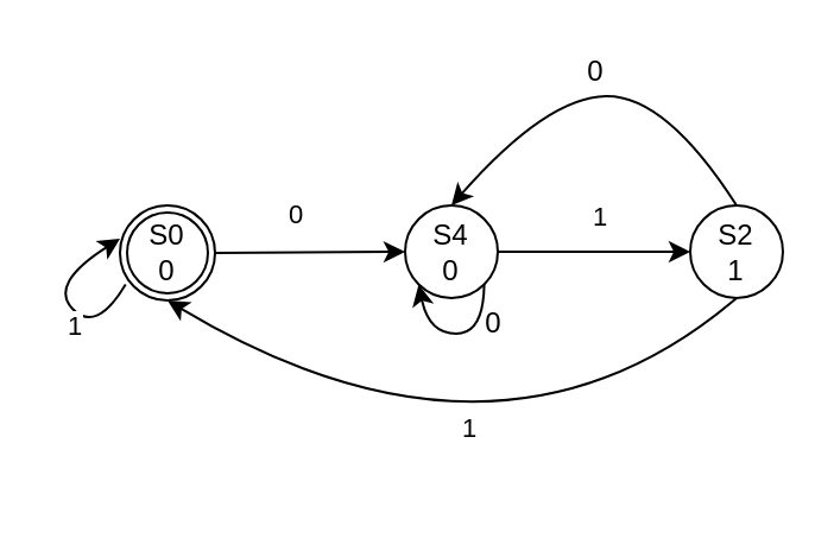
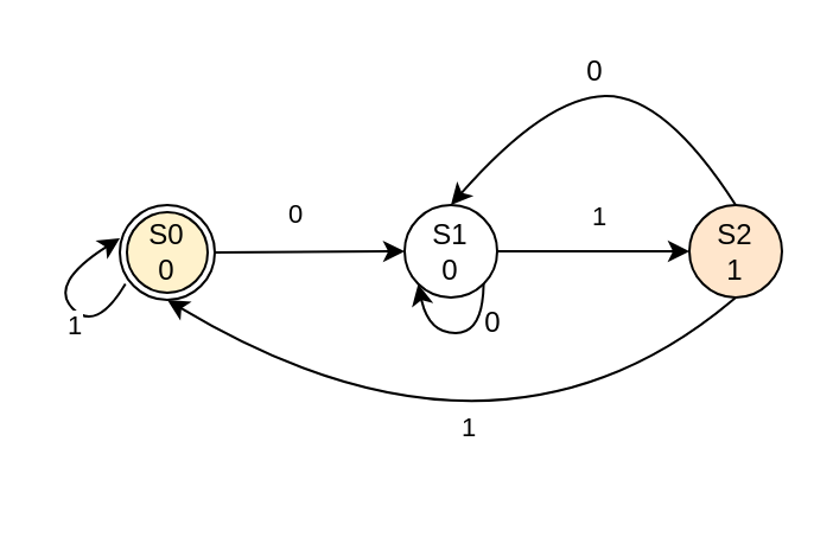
- <mxCell id="5" value="S2&lt;br&gt;1" style="ellipse;whiteSpace=wrap;html=1;aspect=fixed;" vertex="1" parent="1"><mxGeometry x="290" y="86" width="39" height="39" as="geometry" /></mxCell>
+ <mxCell id="5" value="S2&lt;br&gt;1" style="ellipse;whiteSpace=wrap;html=1;aspect=fixed;fillColor=#ffe6cc;" vertex="1" parent="1"><mxGeometry x="290" y="86" width="39" height="39" as="geometry" /></mxCell>
- <mxCell id="3" value="S0&lt;br&gt;0" style="ellipse;whiteSpace=wrap;html=1;aspect=fixed;" vertex="1" parent="1"><mxGeometry x="53" y="89" width="34" height="34" as="geometry" /></mxCell>
+ <mxCell id="3" value="S0&lt;br&gt;0" style="ellipse;whiteSpace=wrap;html=1;aspect=fixed;fillColor=#fff2cc;" vertex="1" parent="1"><mxGeometry x="53" y="89" width="34" height="34" as="geometry" /></mxCell>
- <mxCell id="4" value="S4&lt;br&gt;0" style="ellipse;whiteSpace=wrap;html=1;aspect=fixed;" vertex="1" parent="1"><mxGeometry x="170" y="86" width="39" height="39" as="geometry" /></mxCell>
+ <mxCell id="4" value="S1&lt;br&gt;0" style="ellipse;whiteSpace=wrap;html=1;aspect=fixed;" vertex="1" parent="1"><mxGeometry x="170" y="86" width="39" height="39" as="geometry" /></mxCell>
